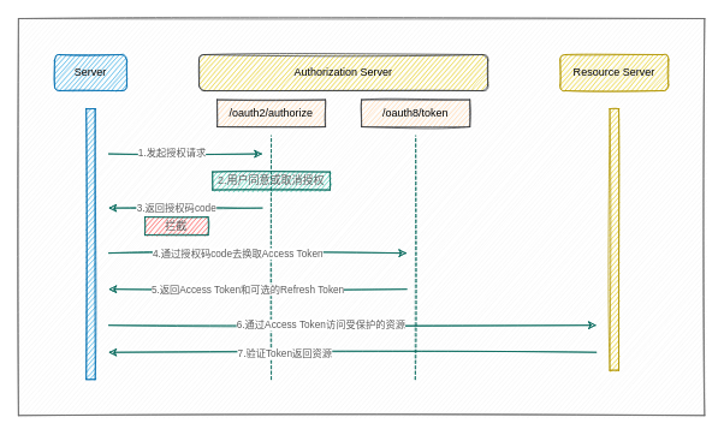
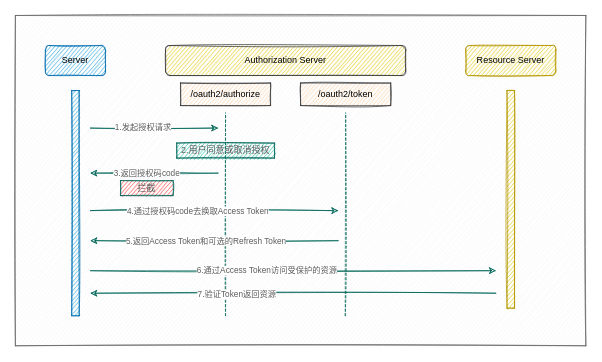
- <mxCell id="9" value="/oauth8/token" style="rounded=0;whiteSpace=wrap;html=1;sketch=1;fillColor=#ffcc99;strokeColor=#36393d;" vertex="1" parent="1"><mxGeometry x="400" y="110" width="120" height="30" as="geometry" /></mxCell>
+ <mxCell id="9" value="/oauth2/token" style="rounded=0;whiteSpace=wrap;html=1;sketch=1;fillColor=#ffcc99;strokeColor=#36393d;" vertex="1" parent="1"><mxGeometry x="400" y="110" width="120" height="30" as="geometry" /></mxCell>
